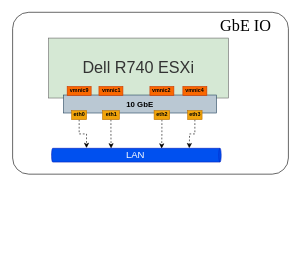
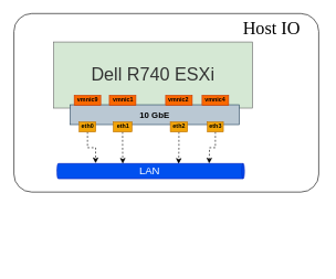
- <mxCell id="13" value="&lt;font face=&quot;Times New Roman&quot; style=&quot;font-size: 27px&quot;&gt;GbE IO&lt;/font&gt;" style="text;html=1;strokeColor=none;fillColor=none;align=center;verticalAlign=middle;whiteSpace=wrap;rounded=0;fontSize=13;" parent="1" vertex="1"><mxGeometry x="334" y="26" width="150" height="34" as="geometry" /></mxCell>
+ <mxCell id="13" value="&lt;font face=&quot;Times New Roman&quot; style=&quot;font-size: 27px&quot;&gt;Host IO&lt;/font&gt;" style="text;html=1;strokeColor=none;fillColor=none;align=center;verticalAlign=middle;whiteSpace=wrap;rounded=0;fontSize=13;" parent="1" vertex="1"><mxGeometry x="334" y="26" width="150" height="34" as="geometry" /></mxCell>
